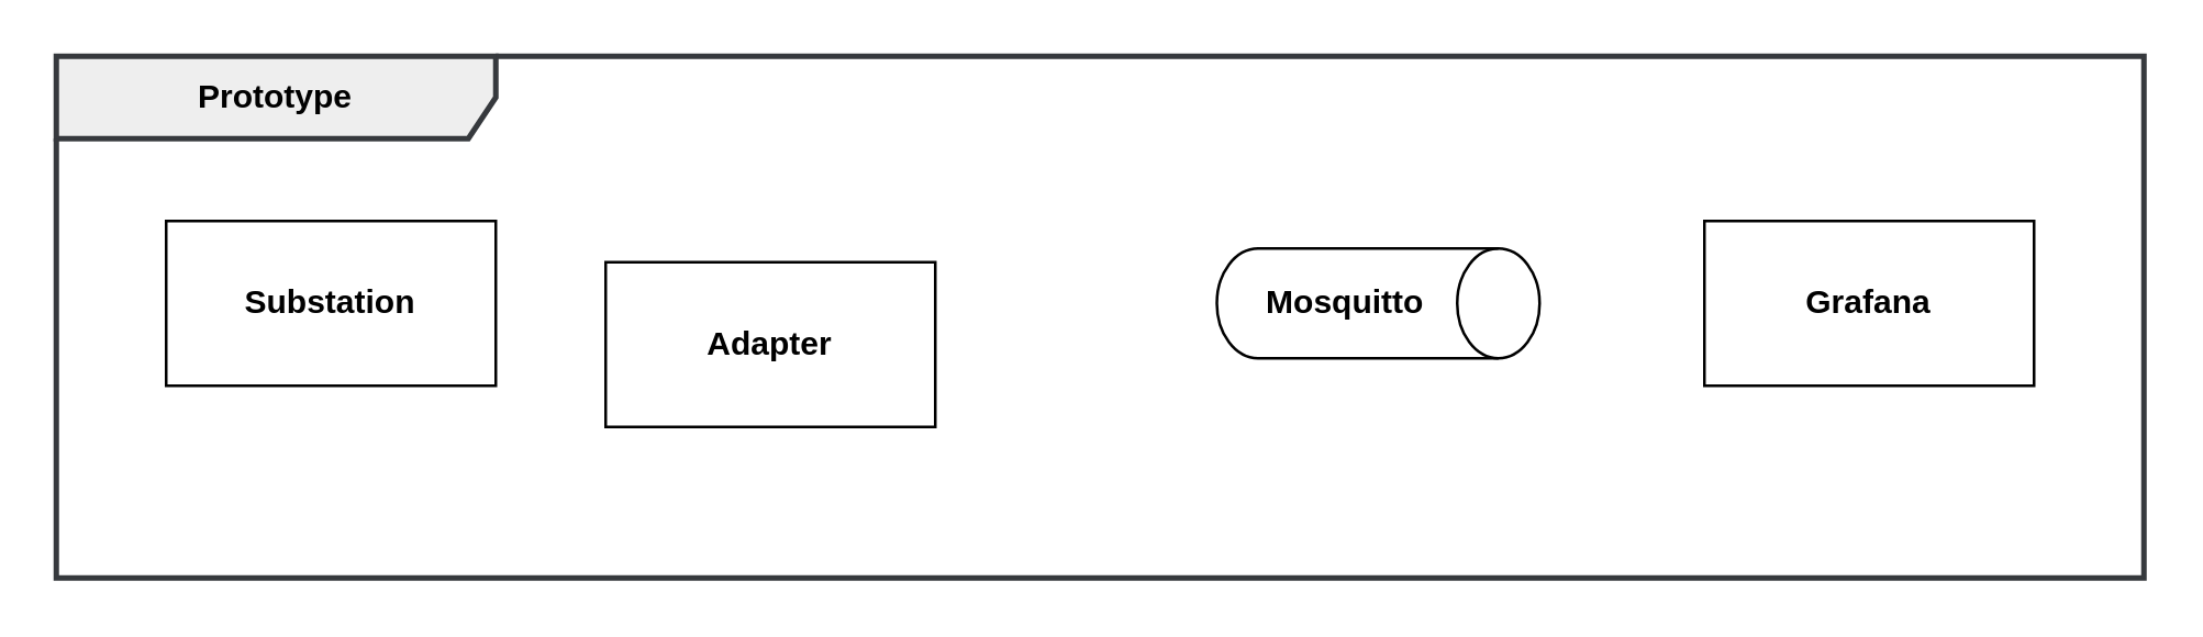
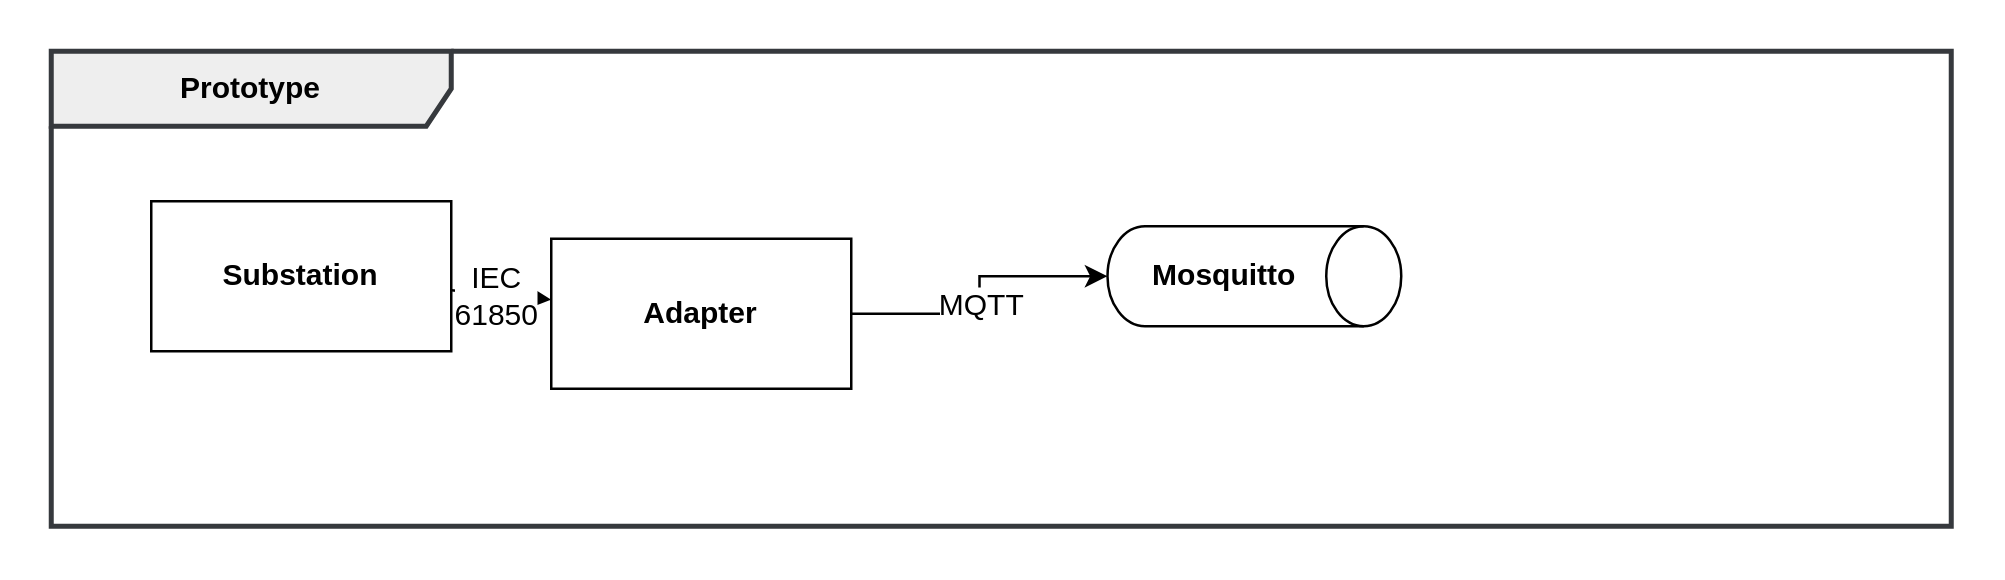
- <mxCell id="8" value="Grafana" style="rounded=0;whiteSpace=wrap;html=1;fontStyle=1" parent="1" vertex="1"><mxGeometry x="620" y="80" width="120" height="60" as="geometry" /></mxCell>
+ <mxCell id="9" value="" style="edgeStyle=none;curved=1;rounded=0;orthogonalLoop=1;jettySize=auto;html=1;fontSize=12;startSize=8;endSize=8;" edge="1" parent="1" source="3" target="5"><mxGeometry relative="1" as="geometry" /></mxCell>
+ <mxCell id="10" value="&lt;div&gt;IEC&lt;/div&gt;&lt;div&gt;61850&lt;/div&gt;" style="edgeLabel;html=1;align=center;verticalAlign=middle;resizable=0;points=[];fontSize=12;" vertex="1" connectable="0" parent="9"><mxGeometry x="-0.085" relative="1" as="geometry"><mxPoint as="offset" /></mxGeometry></mxCell>
+ <mxCell id="6" style="edgeStyle=orthogonalEdgeStyle;rounded=0;orthogonalLoop=1;jettySize=auto;html=1;exitX=1;exitY=0.5;exitDx=0;exitDy=0;entryX=0.5;entryY=1;entryDx=0;entryDy=0;entryPerimeter=0;" parent="1" source="5" target="4" edge="1"><mxGeometry relative="1" as="geometry" /></mxCell>
+ <mxCell id="7" value="MQTT" style="edgeLabel;html=1;align=center;verticalAlign=middle;resizable=0;points=[];fontSize=12;" vertex="1" connectable="0" parent="6"><mxGeometry x="-0.069" relative="1" as="geometry"><mxPoint as="offset" /></mxGeometry></mxCell>
